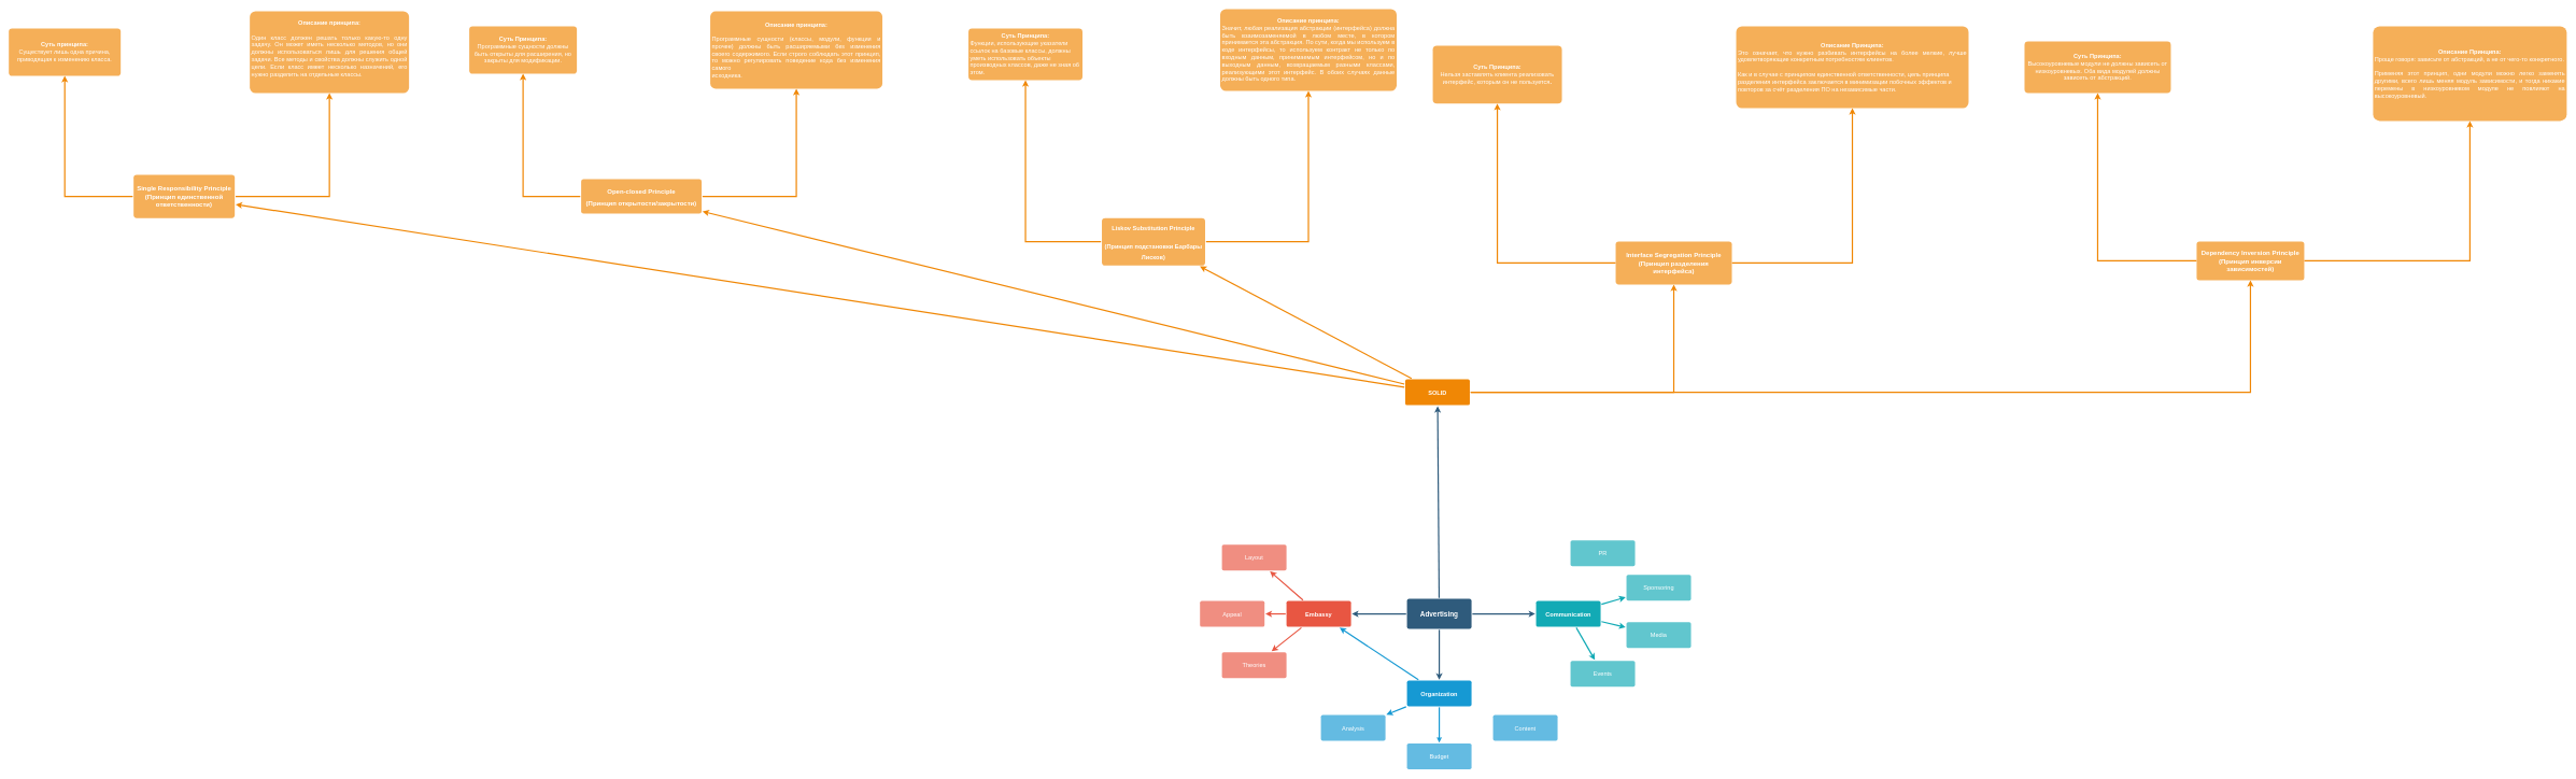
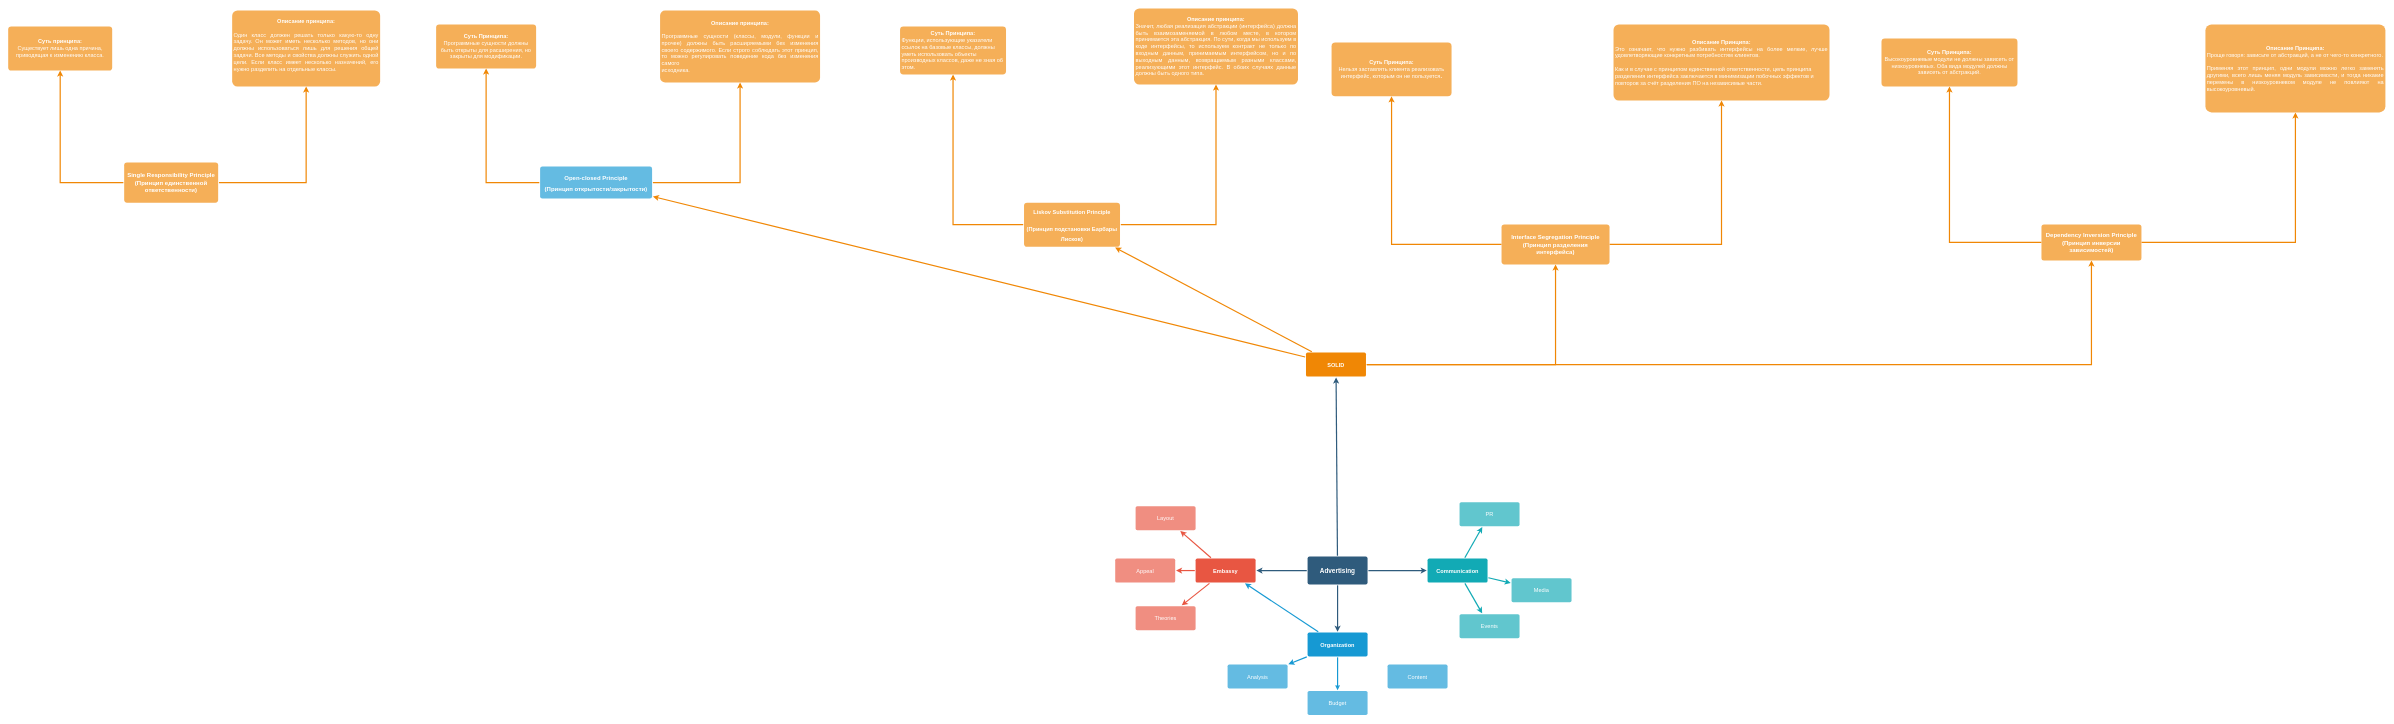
- <mxCell id="30" value="&lt;h2&gt;&lt;font style=&quot;font-size: 15px&quot;&gt;Open-closed Principle&lt;br&gt;(Принцип открытости/закрытости&lt;/font&gt;&lt;font style=&quot;font-size: 14px&quot;&gt;)&lt;br&gt;&lt;/font&gt;&lt;/h2&gt;" style="rounded=1;whiteSpace=wrap;html=1;shadow=0;labelBackgroundColor=none;strokeColor=none;strokeWidth=3;fillColor=#f5af58;fontFamily=Helvetica;fontSize=14;fontColor=#FFFFFF;align=center;spacing=5;arcSize=7;perimeterSpacing=2;" parent="1" vertex="1"><mxGeometry x="1350" y="415.25" width="280" height="80" as="geometry" /></mxCell>
+ <mxCell id="30" value="&lt;h2&gt;&lt;font style=&quot;font-size: 15px&quot;&gt;Open-closed Principle&lt;br&gt;(Принцип открытости/закрытости&lt;/font&gt;&lt;font style=&quot;font-size: 14px&quot;&gt;)&lt;br&gt;&lt;/font&gt;&lt;/h2&gt;" style="rounded=1;whiteSpace=wrap;html=1;shadow=0;labelBackgroundColor=none;strokeColor=none;strokeWidth=3;fillColor=#64bbe2;fontFamily=Helvetica;fontSize=14;fontColor=#FFFFFF;align=center;spacing=5;arcSize=7;perimeterSpacing=2;" parent="1" vertex="1"><mxGeometry x="1350" y="415.25" width="280" height="80" as="geometry" /></mxCell>
- <mxCell id="35" value="" style="edgeStyle=none;rounded=0;jumpStyle=none;html=1;shadow=0;labelBackgroundColor=none;startArrow=none;startFill=0;endArrow=classic;endFill=1;jettySize=auto;orthogonalLoop=1;strokeWidth=3;fontFamily=Helvetica;fontSize=14;fontColor=#FFFFFF;spacing=5;strokeColor=#F08705;" parent="1" source="23" target="34" edge="1"><mxGeometry relative="1" as="geometry" /></mxCell>
+ <mxCell id="44" value="" style="edgeStyle=none;rounded=1;jumpStyle=none;html=1;shadow=0;labelBackgroundColor=none;startArrow=none;startFill=0;jettySize=auto;orthogonalLoop=1;strokeColor=#12AAB5;strokeWidth=3;fontFamily=Helvetica;fontSize=14;fontColor=#FFFFFF;spacing=5;fontStyle=1;fillColor=#b0e3e6;" parent="1" source="36" target="43" edge="1"><mxGeometry relative="1" as="geometry" /></mxCell>
- <mxCell id="41" value="Sponsoring" style="rounded=1;whiteSpace=wrap;html=1;shadow=0;labelBackgroundColor=none;strokeColor=none;strokeWidth=3;fillColor=#61c6ce;fontFamily=Helvetica;fontSize=14;fontColor=#FFFFFF;align=center;spacing=5;fontStyle=0;arcSize=7;perimeterSpacing=2;" parent="1" vertex="1"><mxGeometry x="3779" y="1334.5" width="150" height="60" as="geometry" /></mxCell>
- <mxCell id="42" value="" style="edgeStyle=none;rounded=1;jumpStyle=none;html=1;shadow=0;labelBackgroundColor=none;startArrow=none;startFill=0;jettySize=auto;orthogonalLoop=1;strokeColor=#12AAB5;strokeWidth=3;fontFamily=Helvetica;fontSize=14;fontColor=#FFFFFF;spacing=5;fontStyle=1;fillColor=#b0e3e6;" parent="1" source="36" target="41" edge="1"><mxGeometry relative="1" as="geometry" /></mxCell>
